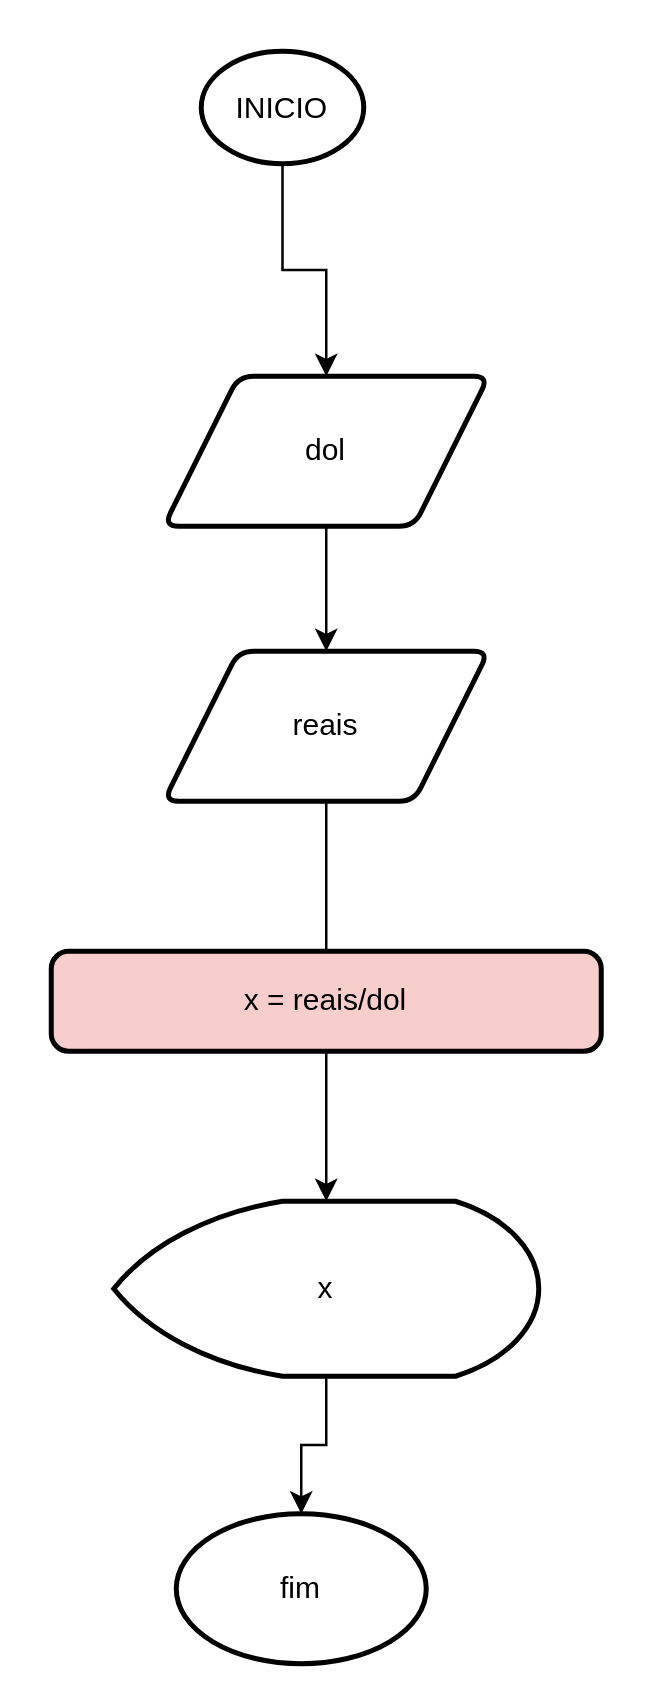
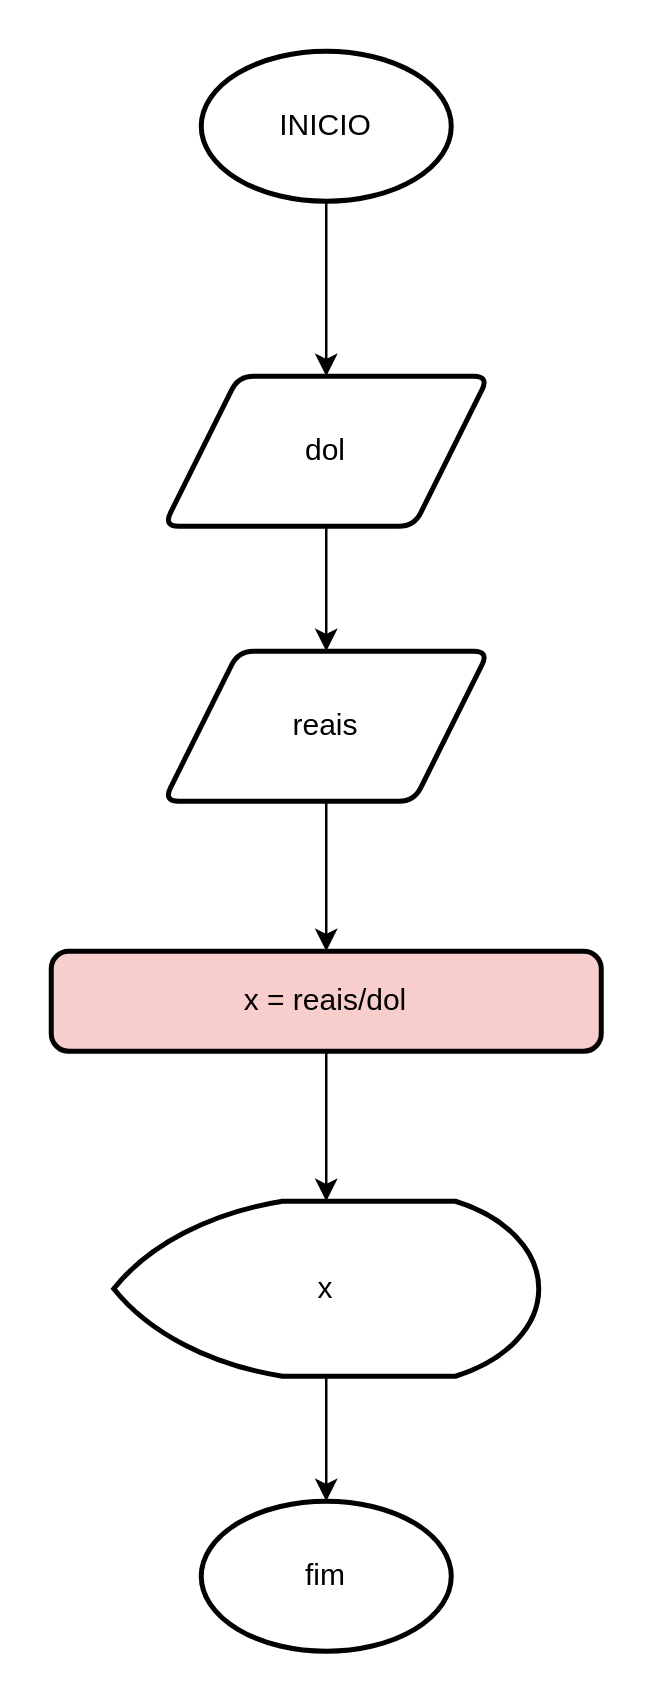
- <mxCell id="3" value="INICIO" style="strokeWidth=2;html=1;shape=mxgraph.flowchart.start_1;whiteSpace=wrap;" vertex="1" parent="1"><mxGeometry x="80" y="20" width="65" height="45" as="geometry" /></mxCell>
+ <mxCell id="3" value="INICIO" style="strokeWidth=2;html=1;shape=mxgraph.flowchart.start_1;whiteSpace=wrap;" vertex="1" parent="1"><mxGeometry x="80" y="20" width="100" height="60" as="geometry" /></mxCell>
- <mxCell id="6" style="edgeStyle=orthogonalEdgeStyle;rounded=0;orthogonalLoop=1;jettySize=auto;html=1;endArrow=none;" edge="1" parent="1" source="7" target="9"><mxGeometry relative="1" as="geometry" /></mxCell>
+ <mxCell id="6" style="edgeStyle=orthogonalEdgeStyle;rounded=0;orthogonalLoop=1;jettySize=auto;html=1;" edge="1" parent="1" source="7" target="9"><mxGeometry relative="1" as="geometry" /></mxCell>
- <mxCell id="12" value="fim" style="strokeWidth=2;html=1;shape=mxgraph.flowchart.start_1;whiteSpace=wrap;" vertex="1" parent="1"><mxGeometry x="70" y="605" width="100" height="60" as="geometry" /></mxCell>
+ <mxCell id="12" value="fim" style="strokeWidth=2;html=1;shape=mxgraph.flowchart.start_1;whiteSpace=wrap;" vertex="1" parent="1"><mxGeometry x="80" y="600" width="100" height="60" as="geometry" /></mxCell>
